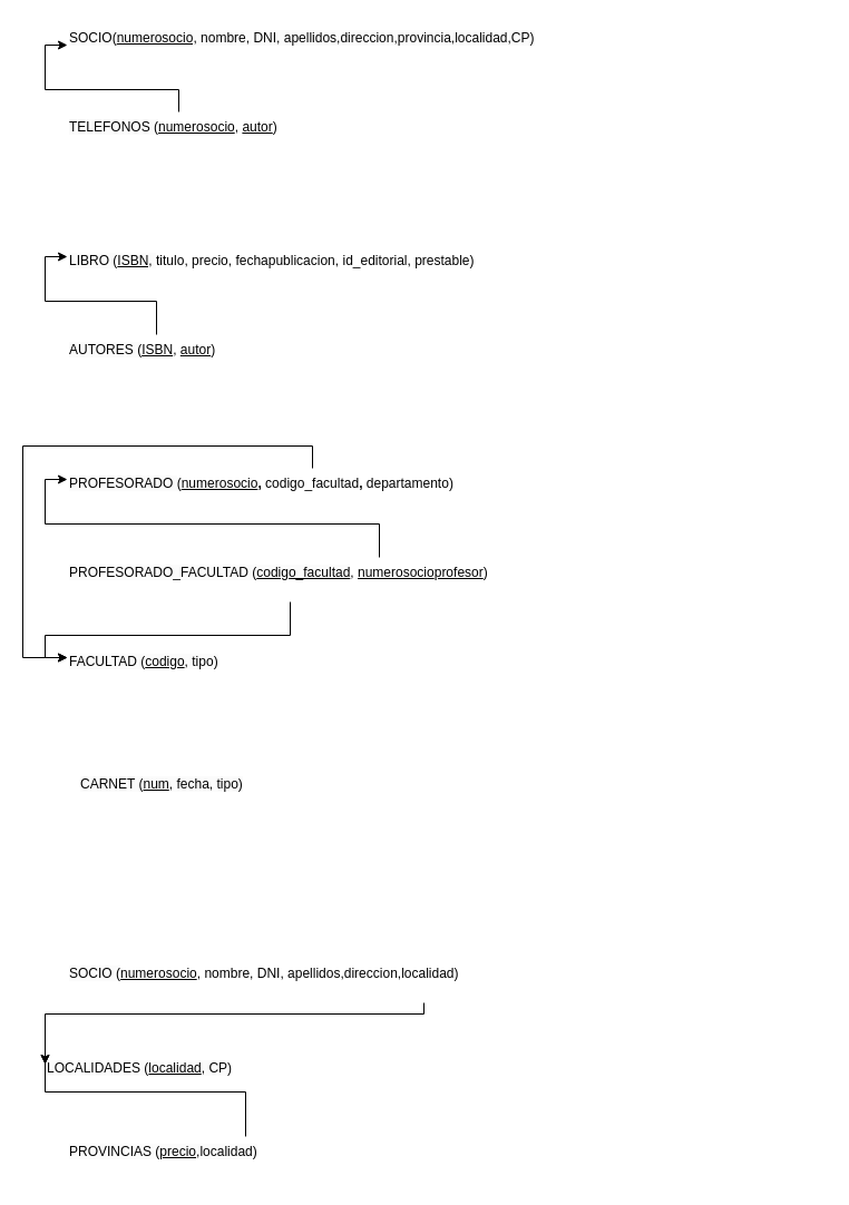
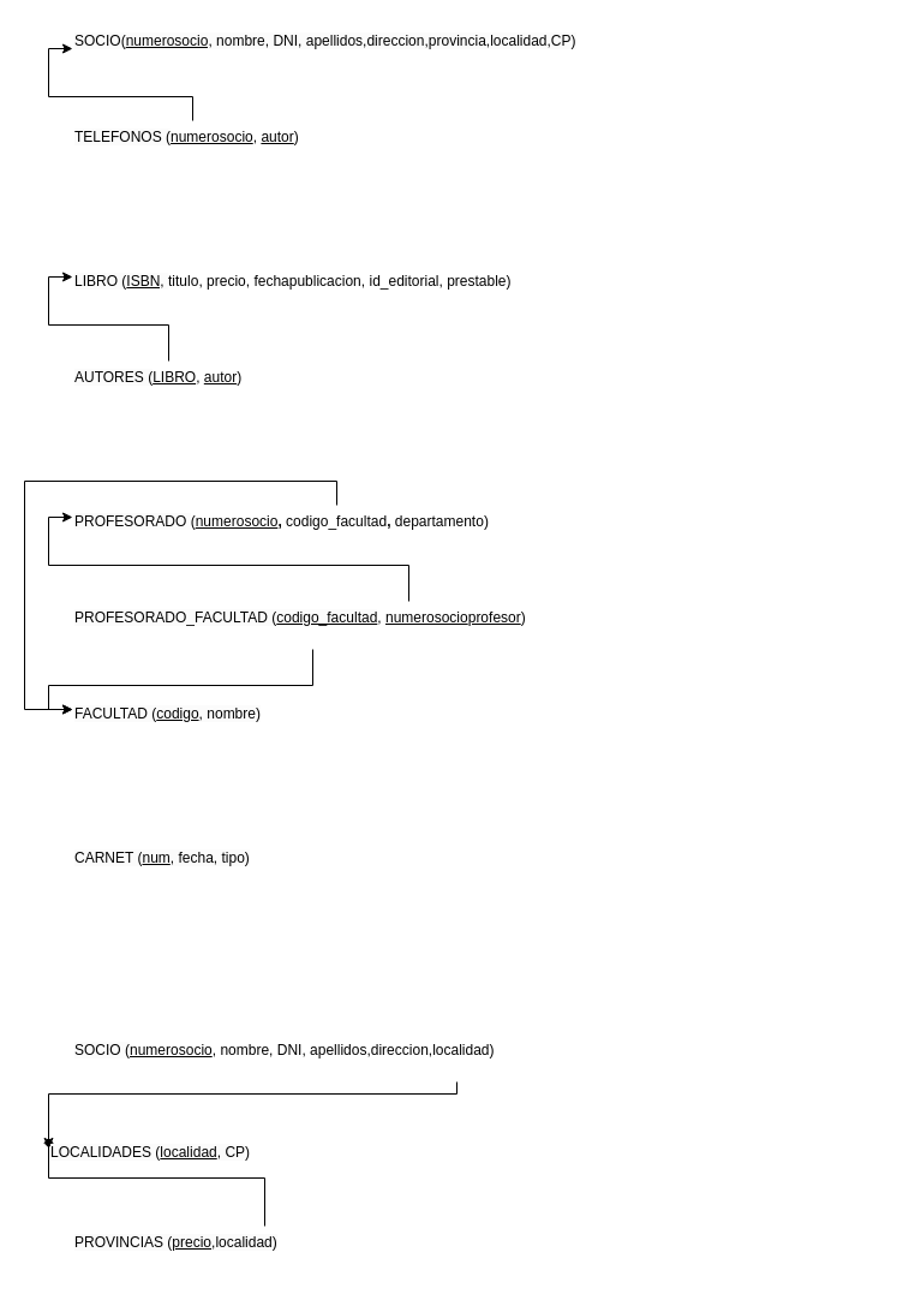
- <mxCell id="7" value="&lt;span style=&quot;color: rgb(0, 0, 0); font-family: Helvetica; font-size: 12px; font-style: normal; font-variant-ligatures: normal; font-variant-caps: normal; font-weight: 400; letter-spacing: normal; orphans: 2; text-align: center; text-indent: 0px; text-transform: none; widows: 2; word-spacing: 0px; -webkit-text-stroke-width: 0px; background-color: rgb(251, 251, 251); text-decoration-thickness: initial; text-decoration-style: initial; text-decoration-color: initial; float: none; display: inline !important;&quot;&gt;AUTORES (&lt;/span&gt;&lt;u style=&quot;border-color: var(--border-color);&quot;&gt;ISBN&lt;/u&gt;, &lt;u&gt;autor&lt;/u&gt;)" style="text;whiteSpace=wrap;html=1;" parent="1" vertex="1"><mxGeometry x="60" y="300" width="670" height="40" as="geometry" /></mxCell>
+ <mxCell id="7" value="&lt;span style=&quot;color: rgb(0, 0, 0); font-family: Helvetica; font-size: 12px; font-style: normal; font-variant-ligatures: normal; font-variant-caps: normal; font-weight: 400; letter-spacing: normal; orphans: 2; text-align: center; text-indent: 0px; text-transform: none; widows: 2; word-spacing: 0px; -webkit-text-stroke-width: 0px; background-color: rgb(251, 251, 251); text-decoration-thickness: initial; text-decoration-style: initial; text-decoration-color: initial; float: none; display: inline !important;&quot;&gt;AUTORES (&lt;/span&gt;&lt;u style=&quot;border-color: var(--border-color);&quot;&gt;LIBRO&lt;/u&gt;, &lt;u&gt;autor&lt;/u&gt;)" style="text;whiteSpace=wrap;html=1;" parent="1" vertex="1"><mxGeometry x="60" y="300" width="670" height="40" as="geometry" /></mxCell>
- <mxCell id="10" value="&lt;span style=&quot;color: rgb(0, 0, 0); font-family: Helvetica; font-size: 12px; font-style: normal; font-variant-ligatures: normal; font-variant-caps: normal; font-weight: 400; letter-spacing: normal; orphans: 2; text-align: center; text-indent: 0px; text-transform: none; widows: 2; word-spacing: 0px; -webkit-text-stroke-width: 0px; background-color: rgb(251, 251, 251); text-decoration-thickness: initial; text-decoration-style: initial; text-decoration-color: initial; float: none; display: inline !important;&quot;&gt;FACULTAD (&lt;/span&gt;&lt;span style=&quot;color: rgb(0, 0, 0); font-family: Helvetica; font-size: 12px; font-style: normal; font-variant-ligatures: normal; font-variant-caps: normal; letter-spacing: normal; orphans: 2; text-align: center; text-indent: 0px; text-transform: none; widows: 2; word-spacing: 0px; -webkit-text-stroke-width: 0px; background-color: rgb(251, 251, 251); text-decoration-thickness: initial; text-decoration-style: initial; text-decoration-color: initial; float: none; display: inline !important;&quot;&gt;&lt;u&gt;codigo&lt;/u&gt;&lt;/span&gt;&lt;span style=&quot;color: rgb(0, 0, 0); font-family: Helvetica; font-size: 12px; font-style: normal; font-variant-ligatures: normal; font-variant-caps: normal; font-weight: 400; letter-spacing: normal; orphans: 2; text-align: center; text-indent: 0px; text-transform: none; widows: 2; word-spacing: 0px; -webkit-text-stroke-width: 0px; background-color: rgb(251, 251, 251); text-decoration-thickness: initial; text-decoration-style: initial; text-decoration-color: initial; float: none; display: inline !important;&quot;&gt;, tipo)&lt;/span&gt;" style="text;whiteSpace=wrap;html=1;" parent="1" vertex="1"><mxGeometry x="60" y="580" width="680" height="40" as="geometry" /></mxCell>
+ <mxCell id="10" value="&lt;span style=&quot;color: rgb(0, 0, 0); font-family: Helvetica; font-size: 12px; font-style: normal; font-variant-ligatures: normal; font-variant-caps: normal; font-weight: 400; letter-spacing: normal; orphans: 2; text-align: center; text-indent: 0px; text-transform: none; widows: 2; word-spacing: 0px; -webkit-text-stroke-width: 0px; background-color: rgb(251, 251, 251); text-decoration-thickness: initial; text-decoration-style: initial; text-decoration-color: initial; float: none; display: inline !important;&quot;&gt;FACULTAD (&lt;/span&gt;&lt;span style=&quot;color: rgb(0, 0, 0); font-family: Helvetica; font-size: 12px; font-style: normal; font-variant-ligatures: normal; font-variant-caps: normal; letter-spacing: normal; orphans: 2; text-align: center; text-indent: 0px; text-transform: none; widows: 2; word-spacing: 0px; -webkit-text-stroke-width: 0px; background-color: rgb(251, 251, 251); text-decoration-thickness: initial; text-decoration-style: initial; text-decoration-color: initial; float: none; display: inline !important;&quot;&gt;&lt;u&gt;codigo&lt;/u&gt;&lt;/span&gt;&lt;span style=&quot;color: rgb(0, 0, 0); font-family: Helvetica; font-size: 12px; font-style: normal; font-variant-ligatures: normal; font-variant-caps: normal; font-weight: 400; letter-spacing: normal; orphans: 2; text-align: center; text-indent: 0px; text-transform: none; widows: 2; word-spacing: 0px; -webkit-text-stroke-width: 0px; background-color: rgb(251, 251, 251); text-decoration-thickness: initial; text-decoration-style: initial; text-decoration-color: initial; float: none; display: inline !important;&quot;&gt;, nombre)&lt;/span&gt;" style="text;whiteSpace=wrap;html=1;" parent="1" vertex="1"><mxGeometry x="60" y="580" width="680" height="40" as="geometry" /></mxCell>
- <mxCell id="14" value="&lt;span style=&quot;color: rgb(0, 0, 0); font-family: Helvetica; font-size: 12px; font-style: normal; font-variant-ligatures: normal; font-variant-caps: normal; font-weight: 400; letter-spacing: normal; orphans: 2; text-align: center; text-indent: 0px; text-transform: none; widows: 2; word-spacing: 0px; -webkit-text-stroke-width: 0px; background-color: rgb(251, 251, 251); text-decoration-thickness: initial; text-decoration-style: initial; text-decoration-color: initial; float: none; display: inline !important;&quot;&gt;CARNET (&lt;/span&gt;&lt;span style=&quot;color: rgb(0, 0, 0); font-family: Helvetica; font-size: 12px; font-style: normal; font-variant-ligatures: normal; font-variant-caps: normal; letter-spacing: normal; orphans: 2; text-align: center; text-indent: 0px; text-transform: none; widows: 2; word-spacing: 0px; -webkit-text-stroke-width: 0px; background-color: rgb(251, 251, 251); text-decoration-thickness: initial; text-decoration-style: initial; text-decoration-color: initial; float: none; display: inline !important;&quot;&gt;&lt;u&gt;num&lt;/u&gt;&lt;/span&gt;&lt;span style=&quot;color: rgb(0, 0, 0); font-family: Helvetica; font-size: 12px; font-style: normal; font-variant-ligatures: normal; font-variant-caps: normal; font-weight: 400; letter-spacing: normal; orphans: 2; text-align: center; text-indent: 0px; text-transform: none; widows: 2; word-spacing: 0px; -webkit-text-stroke-width: 0px; background-color: rgb(251, 251, 251); text-decoration-thickness: initial; text-decoration-style: initial; text-decoration-color: initial; float: none; display: inline !important;&quot;&gt;, fecha, tipo)&lt;/span&gt;" style="text;whiteSpace=wrap;html=1;" parent="1" vertex="1"><mxGeometry x="70" y="690" width="680" height="40" as="geometry" /></mxCell>
+ <mxCell id="14" value="&lt;span style=&quot;color: rgb(0, 0, 0); font-family: Helvetica; font-size: 12px; font-style: normal; font-variant-ligatures: normal; font-variant-caps: normal; font-weight: 400; letter-spacing: normal; orphans: 2; text-align: center; text-indent: 0px; text-transform: none; widows: 2; word-spacing: 0px; -webkit-text-stroke-width: 0px; background-color: rgb(251, 251, 251); text-decoration-thickness: initial; text-decoration-style: initial; text-decoration-color: initial; float: none; display: inline !important;&quot;&gt;CARNET (&lt;/span&gt;&lt;span style=&quot;color: rgb(0, 0, 0); font-family: Helvetica; font-size: 12px; font-style: normal; font-variant-ligatures: normal; font-variant-caps: normal; letter-spacing: normal; orphans: 2; text-align: center; text-indent: 0px; text-transform: none; widows: 2; word-spacing: 0px; -webkit-text-stroke-width: 0px; background-color: rgb(251, 251, 251); text-decoration-thickness: initial; text-decoration-style: initial; text-decoration-color: initial; float: none; display: inline !important;&quot;&gt;&lt;u&gt;num&lt;/u&gt;&lt;/span&gt;&lt;span style=&quot;color: rgb(0, 0, 0); font-family: Helvetica; font-size: 12px; font-style: normal; font-variant-ligatures: normal; font-variant-caps: normal; font-weight: 400; letter-spacing: normal; orphans: 2; text-align: center; text-indent: 0px; text-transform: none; widows: 2; word-spacing: 0px; -webkit-text-stroke-width: 0px; background-color: rgb(251, 251, 251); text-decoration-thickness: initial; text-decoration-style: initial; text-decoration-color: initial; float: none; display: inline !important;&quot;&gt;, fecha, tipo)&lt;/span&gt;" style="text;whiteSpace=wrap;html=1;" parent="1" vertex="1"><mxGeometry x="60" y="700" width="680" height="40" as="geometry" /></mxCell>
- <mxCell id="17" style="edgeStyle=orthogonalEdgeStyle;rounded=0;orthogonalLoop=1;jettySize=auto;html=1;entryX=0;entryY=0.25;entryDx=0;entryDy=0;" parent="1" source="18" target="19" edge="1"><mxGeometry relative="1" as="geometry"><Array as="points"><mxPoint x="220" y="980" /><mxPoint x="40" y="980" /><mxPoint x="40" y="950" /></Array></mxGeometry></mxCell>
+ <mxCell id="17" style="edgeStyle=orthogonalEdgeStyle;rounded=0;orthogonalLoop=1;jettySize=auto;html=1;entryX=0;entryY=0.25;entryDx=0;entryDy=0;endArrow=diamond;" parent="1" source="18" target="19" edge="1"><mxGeometry relative="1" as="geometry"><Array as="points"><mxPoint x="220" y="980" /><mxPoint x="40" y="980" /><mxPoint x="40" y="950" /></Array></mxGeometry></mxCell>
